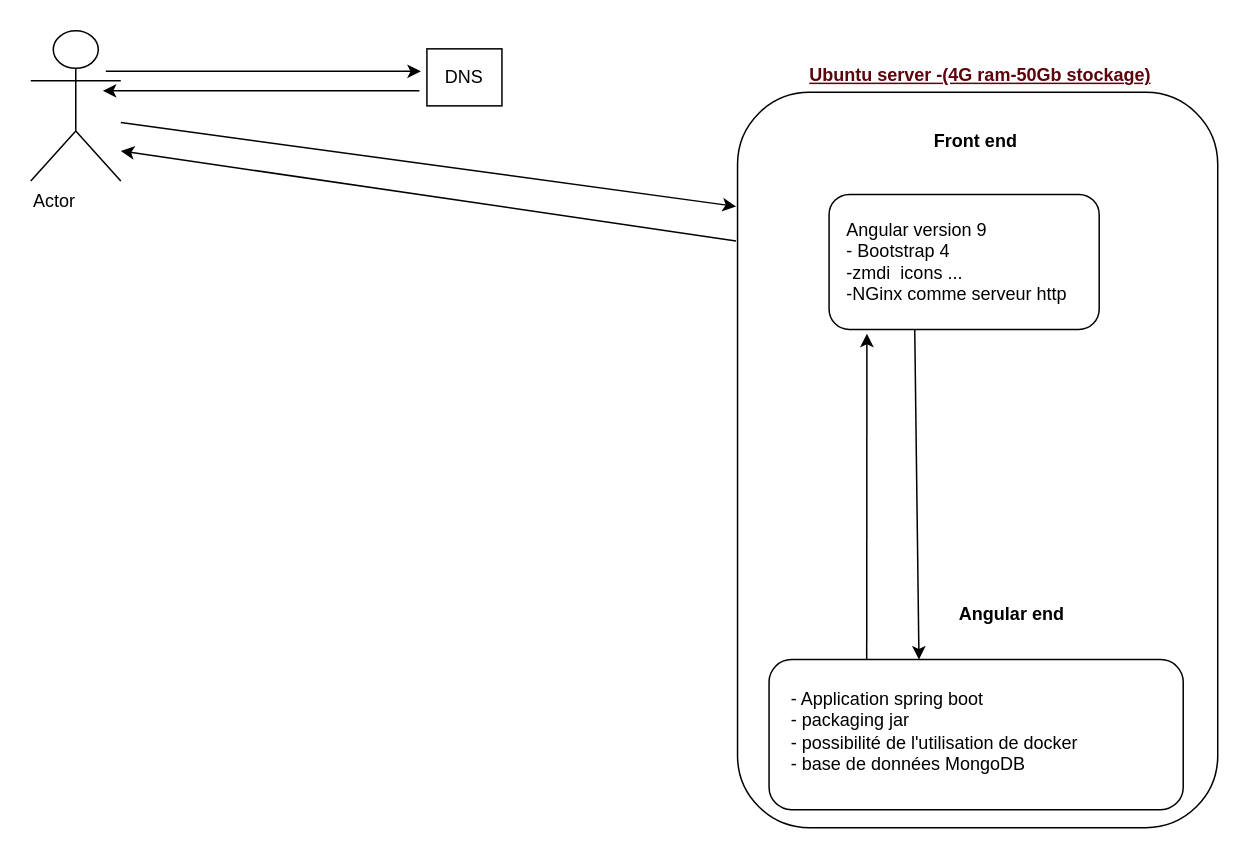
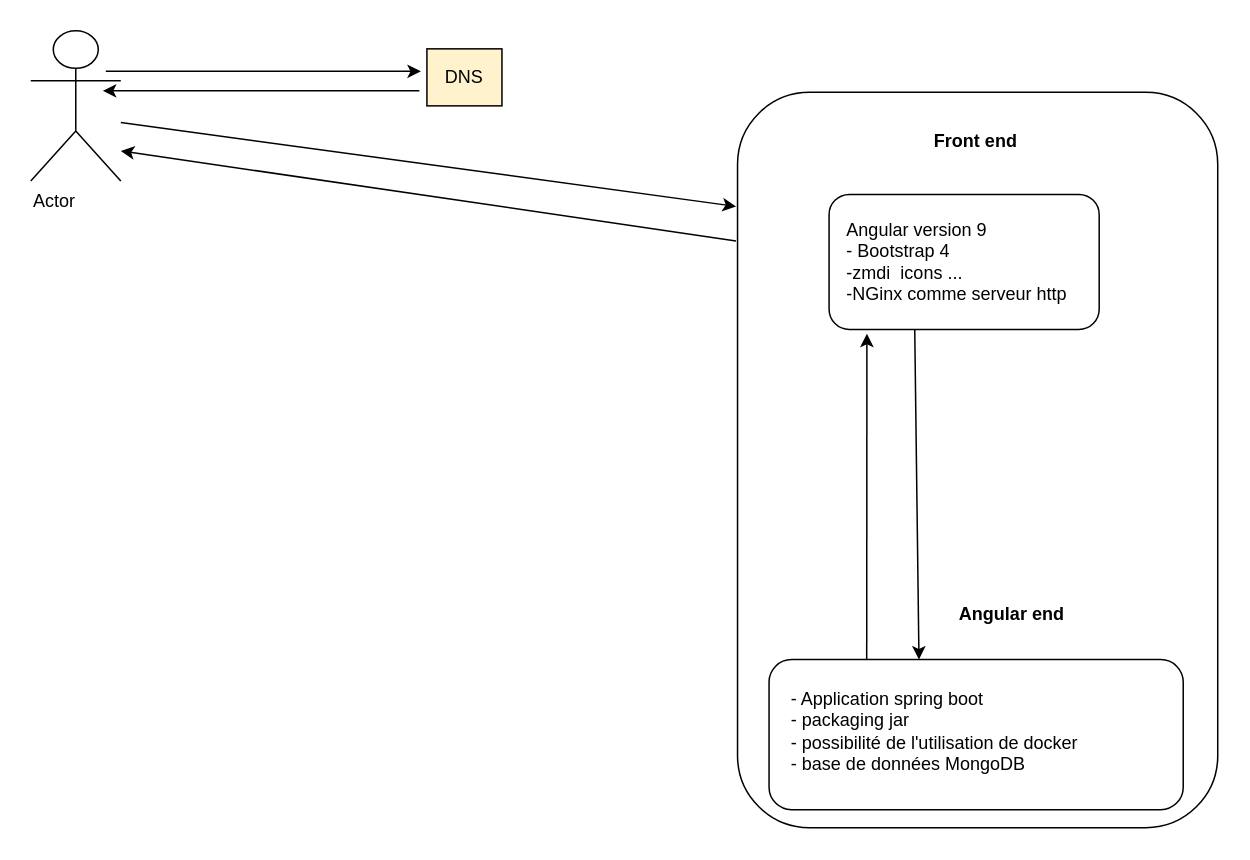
- <mxCell id="15" value="Ubuntu server -(4G ram-50Gb stockage)" style="text;html=1;strokeColor=none;fillColor=none;align=center;verticalAlign=middle;whiteSpace=wrap;rounded=0;fontStyle=5;fontColor=#5C040C;" vertex="1" parent="1"><mxGeometry x="518" y="40" width="270" height="20" as="geometry" /></mxCell>
- <mxCell id="7" value="DNS" style="rounded=0;whiteSpace=wrap;html=1;align=center;" vertex="1" parent="1"><mxGeometry x="284" y="32" width="50" height="38" as="geometry" /></mxCell>
+ <mxCell id="7" value="DNS" style="rounded=0;whiteSpace=wrap;html=1;align=center;fillColor=#fff2cc;" vertex="1" parent="1"><mxGeometry x="284" y="32" width="50" height="38" as="geometry" /></mxCell>
